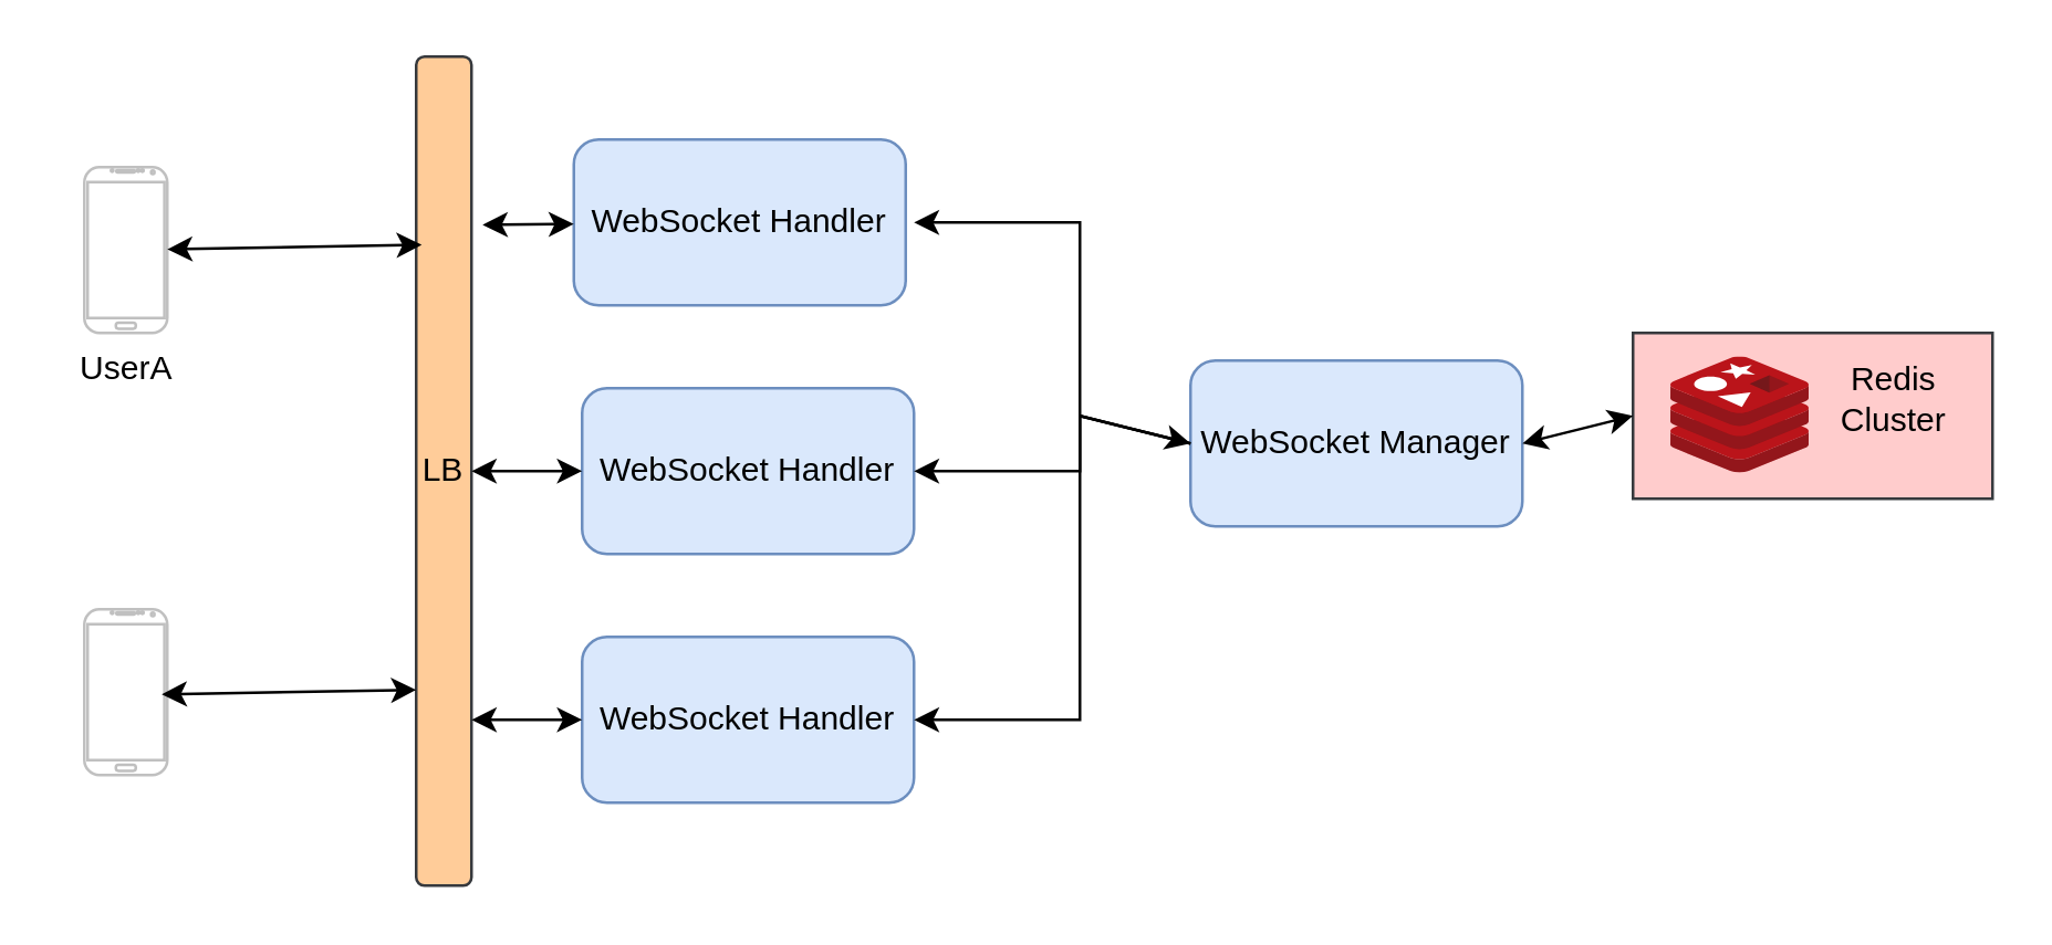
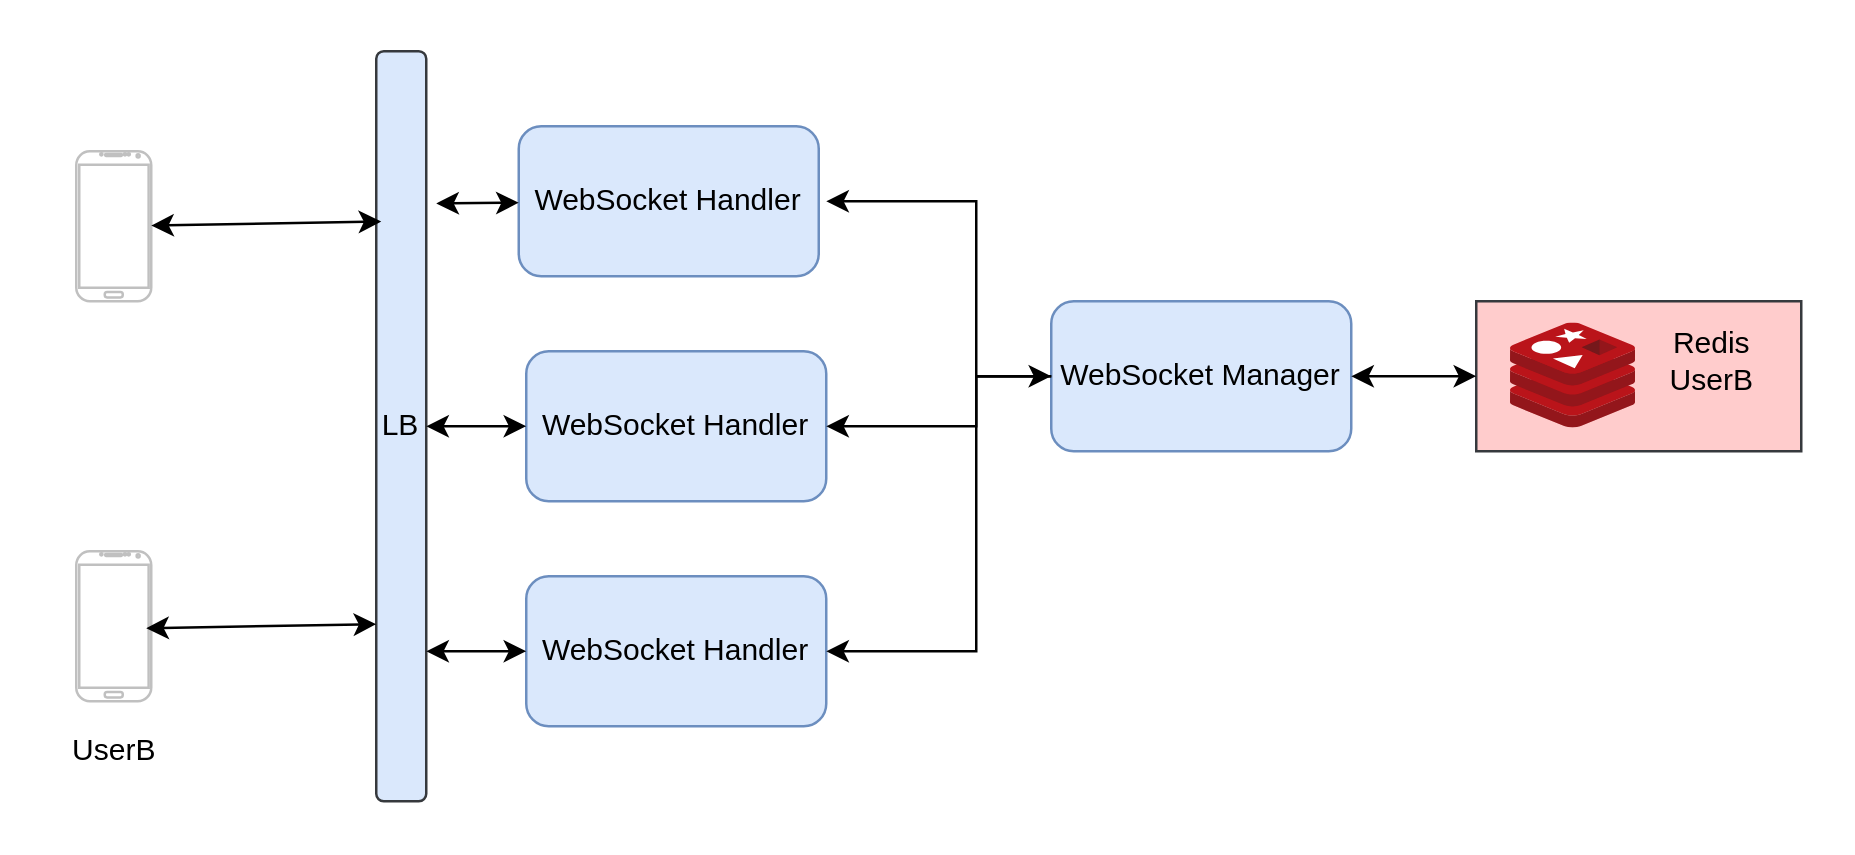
- <mxCell id="8" value="UserA" style="text;html=1;align=center;verticalAlign=middle;resizable=0;points=[];autosize=1;strokeColor=none;fillColor=none;" vertex="1" parent="1"><mxGeometry x="20" y="123" width="50" height="20" as="geometry" /></mxCell>
- <mxCell id="21" value="Redis&lt;br&gt;Cluster" style="text;html=1;align=center;verticalAlign=middle;resizable=0;points=[];autosize=1;strokeColor=none;fillColor=none;" vertex="1" parent="19"><mxGeometry x="69" y="9" width="50" height="30" as="geometry" /></mxCell>
+ <mxCell id="21" value="Redis&lt;br&gt;UserB" style="text;html=1;align=center;verticalAlign=middle;resizable=0;points=[];autosize=1;strokeColor=none;fillColor=none;" vertex="1" parent="19"><mxGeometry x="69" y="9" width="50" height="30" as="geometry" /></mxCell>
- <mxCell id="10" value="WebSocket Manager" style="rounded=1;whiteSpace=wrap;html=1;fillColor=#dae8fc;strokeColor=#6c8ebf;" vertex="1" parent="1"><mxGeometry x="430" y="130" width="120" height="60" as="geometry" /></mxCell>
+ <mxCell id="10" value="WebSocket Manager" style="rounded=1;whiteSpace=wrap;html=1;fillColor=#dae8fc;strokeColor=#6c8ebf;" vertex="1" parent="1"><mxGeometry x="420" y="120" width="120" height="60" as="geometry" /></mxCell>
- <mxCell id="4" value="LB" style="rounded=1;whiteSpace=wrap;html=1;fillColor=#ffcc99;strokeColor=#36393d;" vertex="1" parent="1"><mxGeometry x="150" y="20" width="20" height="300" as="geometry" /></mxCell>
+ <mxCell id="4" value="LB" style="rounded=1;whiteSpace=wrap;html=1;fillColor=#dae8fc;strokeColor=#36393d;" vertex="1" parent="1"><mxGeometry x="150" y="20" width="20" height="300" as="geometry" /></mxCell>
+ <mxCell id="9" value="UserB" style="text;html=1;align=center;verticalAlign=middle;resizable=0;points=[];autosize=1;strokeColor=none;fillColor=none;" vertex="1" parent="1"><mxGeometry x="20" y="290" width="50" height="20" as="geometry" /></mxCell>
